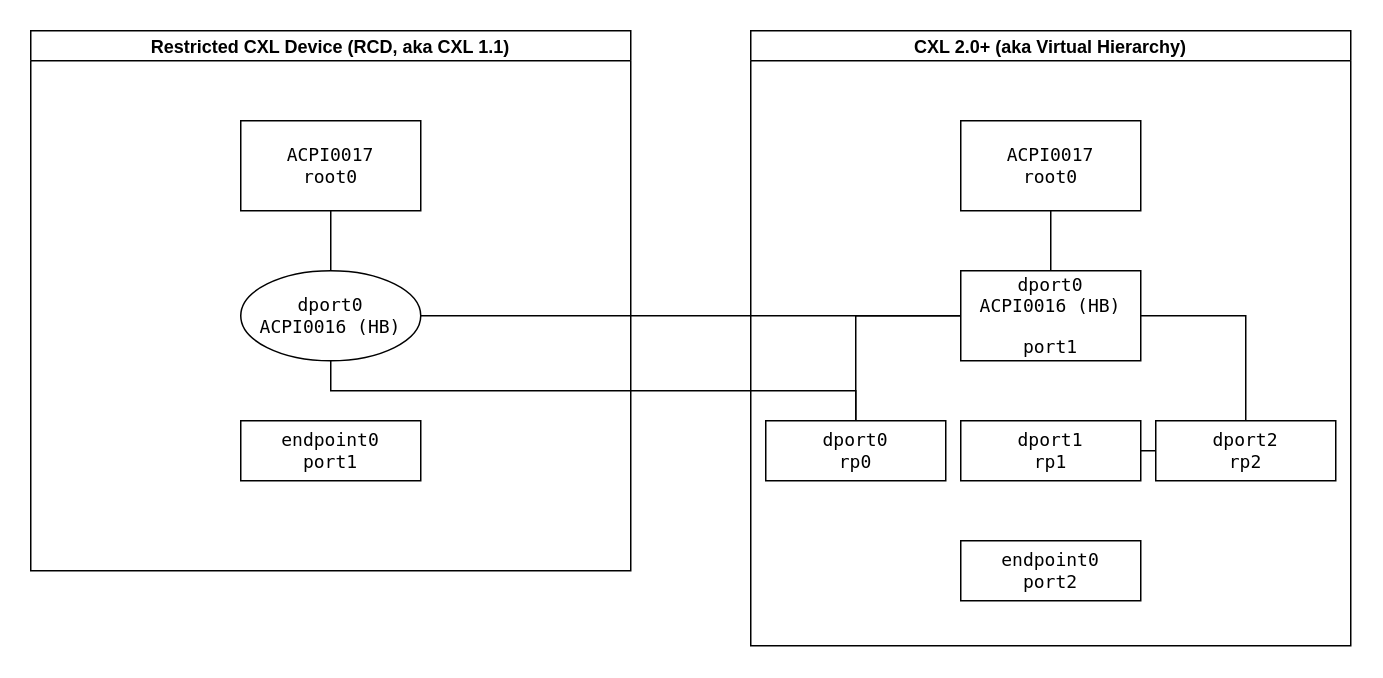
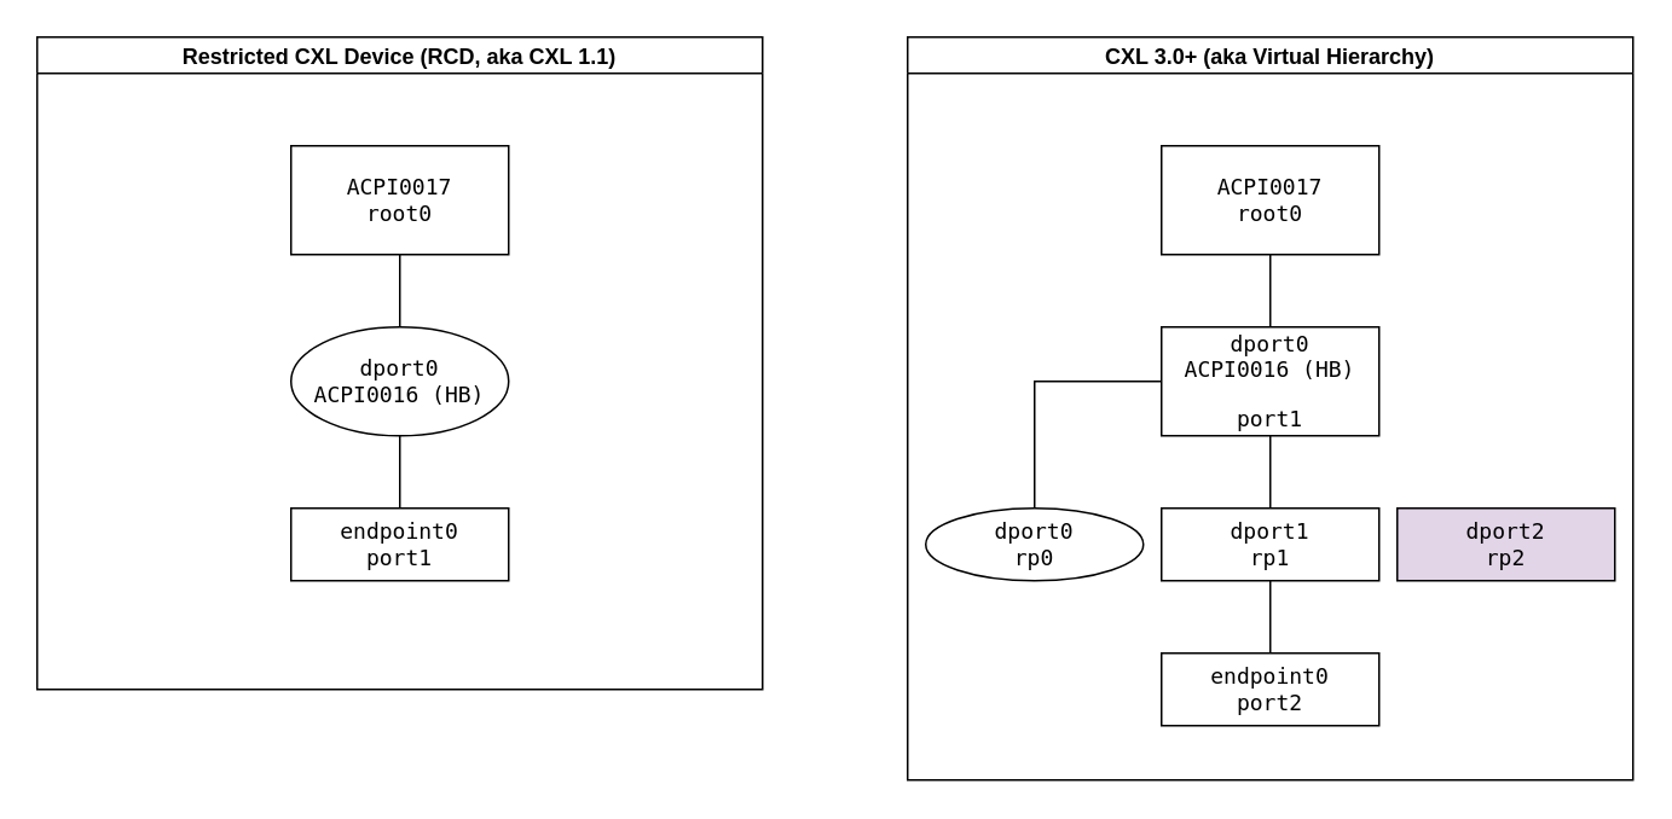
- <mxCell id="8" value="CXL 2.0+ (aka Virtual Hierarchy)" style="swimlane;startSize=20;horizontal=1;containerType=tree;" parent="1" vertex="1"><mxGeometry x="500" y="20" width="400" height="410" as="geometry" /></mxCell>
+ <mxCell id="8" value="CXL 3.0+ (aka Virtual Hierarchy)" style="swimlane;startSize=20;horizontal=1;containerType=tree;" parent="1" vertex="1"><mxGeometry x="500" y="20" width="400" height="410" as="geometry" /></mxCell>
- <mxCell id="12" value="" style="edgeStyle=elbowEdgeStyle;elbow=vertical;sourcePerimeterSpacing=0;targetPerimeterSpacing=0;startArrow=none;endArrow=none;rounded=0;curved=0;" parent="8" source="11" target="5" edge="1"><mxGeometry relative="1" as="geometry"><mxPoint x="240" y="180" as="sourcePoint" /></mxGeometry></mxCell>
+ <mxCell id="12" value="" style="edgeStyle=elbowEdgeStyle;elbow=vertical;sourcePerimeterSpacing=0;targetPerimeterSpacing=0;startArrow=none;endArrow=none;rounded=0;curved=0;" parent="8" source="11" target="13" edge="1"><mxGeometry relative="1" as="geometry"><mxPoint x="240" y="180" as="sourcePoint" /></mxGeometry></mxCell>
- <mxCell id="20" value="" style="endArrow=none;html=1;rounded=0;entryX=1;entryY=0.5;entryDx=0;entryDy=0;exitX=0.5;exitY=0;exitDx=0;exitDy=0;" parent="8" source="15" target="11" edge="1"><mxGeometry width="50" height="50" relative="1" as="geometry"><mxPoint x="70" y="270" as="sourcePoint" /><mxPoint x="150" y="200" as="targetPoint" /><Array as="points"><mxPoint x="330" y="190" /></Array></mxGeometry></mxCell>
- <mxCell id="6" value="" style="edgeStyle=elbowEdgeStyle;elbow=vertical;sourcePerimeterSpacing=0;targetPerimeterSpacing=0;startArrow=none;endArrow=none;rounded=0;curved=0;" parent="2" source="5" target="16" edge="1"><mxGeometry relative="1" as="geometry"><mxPoint x="240" y="180" as="sourcePoint" /></mxGeometry></mxCell>
+ <mxCell id="6" value="" style="edgeStyle=elbowEdgeStyle;elbow=vertical;sourcePerimeterSpacing=0;targetPerimeterSpacing=0;startArrow=none;endArrow=none;rounded=0;curved=0;" parent="2" source="5" target="7" edge="1"><mxGeometry relative="1" as="geometry"><mxPoint x="240" y="180" as="sourcePoint" /></mxGeometry></mxCell>
- <mxCell id="16" value="&lt;pre&gt;&lt;pre style=&quot;border-color: var(--border-color);&quot;&gt;dport0&lt;br style=&quot;border-color: var(--border-color);&quot;&gt;rp0&lt;/pre&gt;&lt;/pre&gt;" style="whiteSpace=wrap;html=1;treeFolding=1;treeMoving=1;newEdgeStyle={&quot;edgeStyle&quot;:&quot;elbowEdgeStyle&quot;,&quot;startArrow&quot;:&quot;none&quot;,&quot;endArrow&quot;:&quot;none&quot;};" parent="8" vertex="1"><mxGeometry x="10" y="260" width="120" height="40" as="geometry" /></mxCell>
+ <mxCell id="16" value="&lt;pre&gt;&lt;pre style=&quot;border-color: var(--border-color);&quot;&gt;dport0&lt;br style=&quot;border-color: var(--border-color);&quot;&gt;rp0&lt;/pre&gt;&lt;/pre&gt;" style="ellipse;whiteSpace=wrap;html=1;treeFolding=1;treeMoving=1;newEdgeStyle={&quot;edgeStyle&quot;:&quot;elbowEdgeStyle&quot;,&quot;startArrow&quot;:&quot;none&quot;,&quot;endArrow&quot;:&quot;none&quot;};" parent="8" vertex="1"><mxGeometry x="10" y="260" width="120" height="40" as="geometry" /></mxCell>
- <mxCell id="17" value="" style="edgeStyle=elbowEdgeStyle;elbow=vertical;sourcePerimeterSpacing=0;targetPerimeterSpacing=0;startArrow=none;endArrow=none;rounded=0;curved=0;" parent="8" source="13" target="15" edge="1"><mxGeometry relative="1" as="geometry"><mxPoint x="680" y="300" as="sourcePoint" /></mxGeometry></mxCell>
+ <mxCell id="17" value="" style="edgeStyle=elbowEdgeStyle;elbow=vertical;sourcePerimeterSpacing=0;targetPerimeterSpacing=0;startArrow=none;endArrow=none;rounded=0;curved=0;" parent="8" source="13" target="18" edge="1"><mxGeometry relative="1" as="geometry"><mxPoint x="680" y="300" as="sourcePoint" /></mxGeometry></mxCell>
- <mxCell id="15" value="&lt;pre&gt;&lt;pre style=&quot;border-color: var(--border-color);&quot;&gt;dport2&lt;br style=&quot;border-color: var(--border-color);&quot;&gt;rp2&lt;/pre&gt;&lt;/pre&gt;" style="whiteSpace=wrap;html=1;treeFolding=1;treeMoving=1;newEdgeStyle={&quot;edgeStyle&quot;:&quot;elbowEdgeStyle&quot;,&quot;startArrow&quot;:&quot;none&quot;,&quot;endArrow&quot;:&quot;none&quot;};" parent="8" vertex="1"><mxGeometry x="270" y="260" width="120" height="40" as="geometry" /></mxCell>
+ <mxCell id="15" value="&lt;pre&gt;&lt;pre style=&quot;border-color: var(--border-color);&quot;&gt;dport2&lt;br style=&quot;border-color: var(--border-color);&quot;&gt;rp2&lt;/pre&gt;&lt;/pre&gt;" style="whiteSpace=wrap;html=1;treeFolding=1;treeMoving=1;newEdgeStyle={&quot;edgeStyle&quot;:&quot;elbowEdgeStyle&quot;,&quot;startArrow&quot;:&quot;none&quot;,&quot;endArrow&quot;:&quot;none&quot;};fillColor=#e1d5e7;" parent="8" vertex="1"><mxGeometry x="270" y="260" width="120" height="40" as="geometry" /></mxCell>
